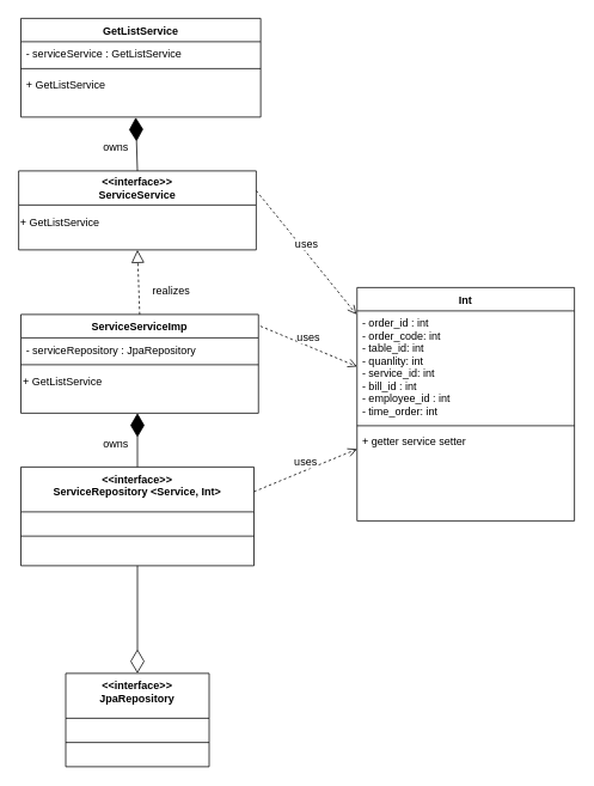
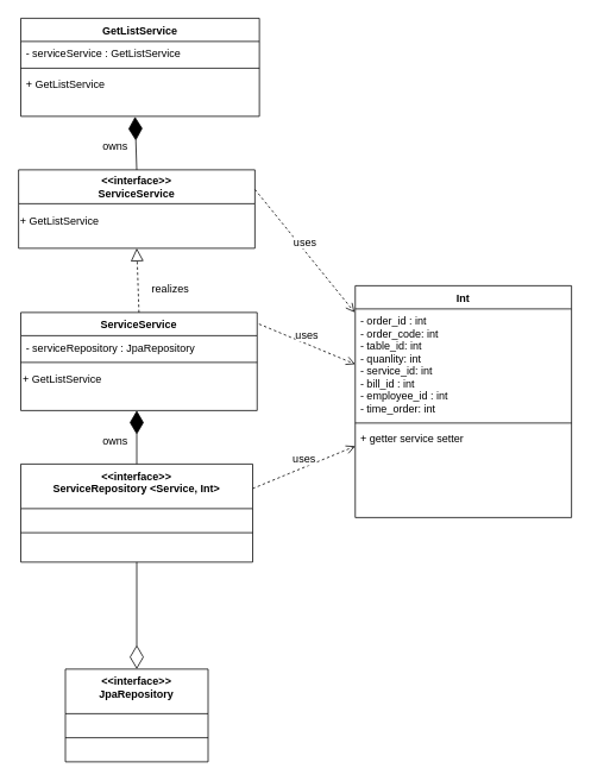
- <mxCell id="11" value="ServiceServiceImp" style="swimlane;fontStyle=1;align=center;verticalAlign=top;childLayout=stackLayout;horizontal=1;startSize=26;horizontalStack=0;resizeParent=1;resizeLast=0;collapsible=1;marginBottom=0;rounded=0;shadow=0;strokeWidth=1;" vertex="1" parent="1"><mxGeometry x="22.5" y="350" width="265" height="110" as="geometry"><mxRectangle x="550" y="140" width="160" height="26" as="alternateBounds" /></mxGeometry></mxCell>
+ <mxCell id="11" value="ServiceService" style="swimlane;fontStyle=1;align=center;verticalAlign=top;childLayout=stackLayout;horizontal=1;startSize=26;horizontalStack=0;resizeParent=1;resizeLast=0;collapsible=1;marginBottom=0;rounded=0;shadow=0;strokeWidth=1;" vertex="1" parent="1"><mxGeometry x="22.5" y="350" width="265" height="110" as="geometry"><mxRectangle x="550" y="140" width="160" height="26" as="alternateBounds" /></mxGeometry></mxCell>
